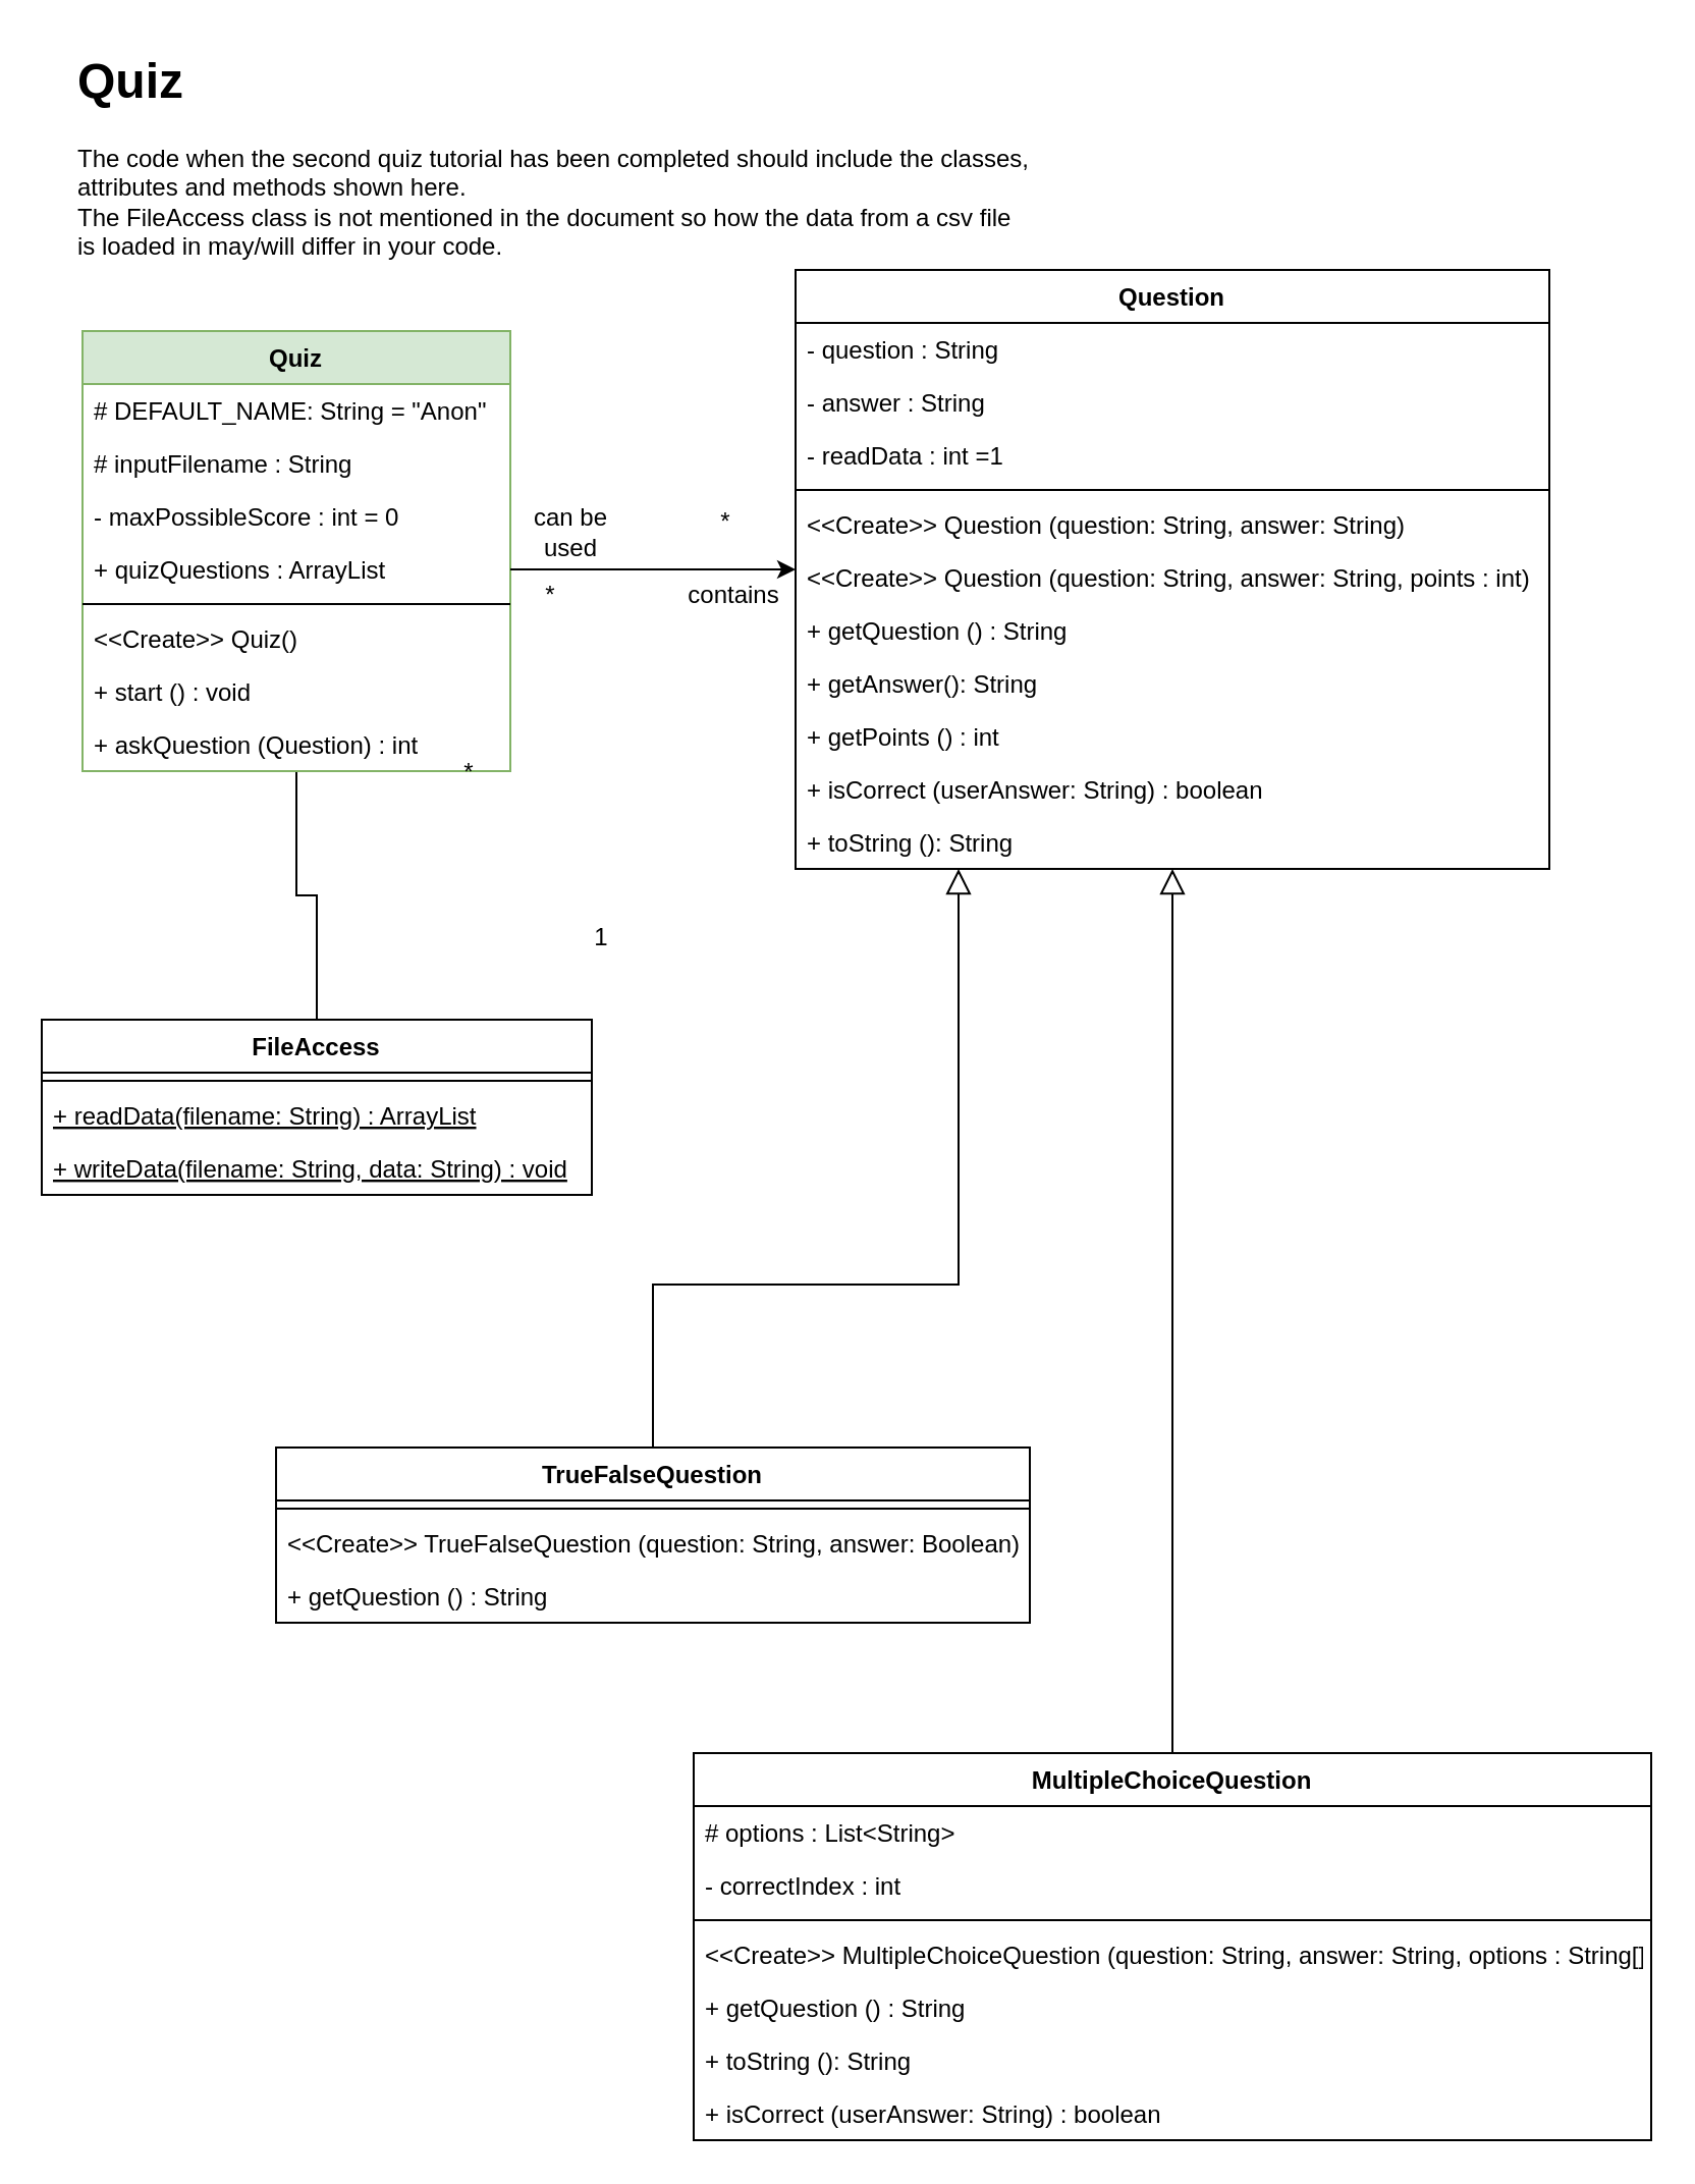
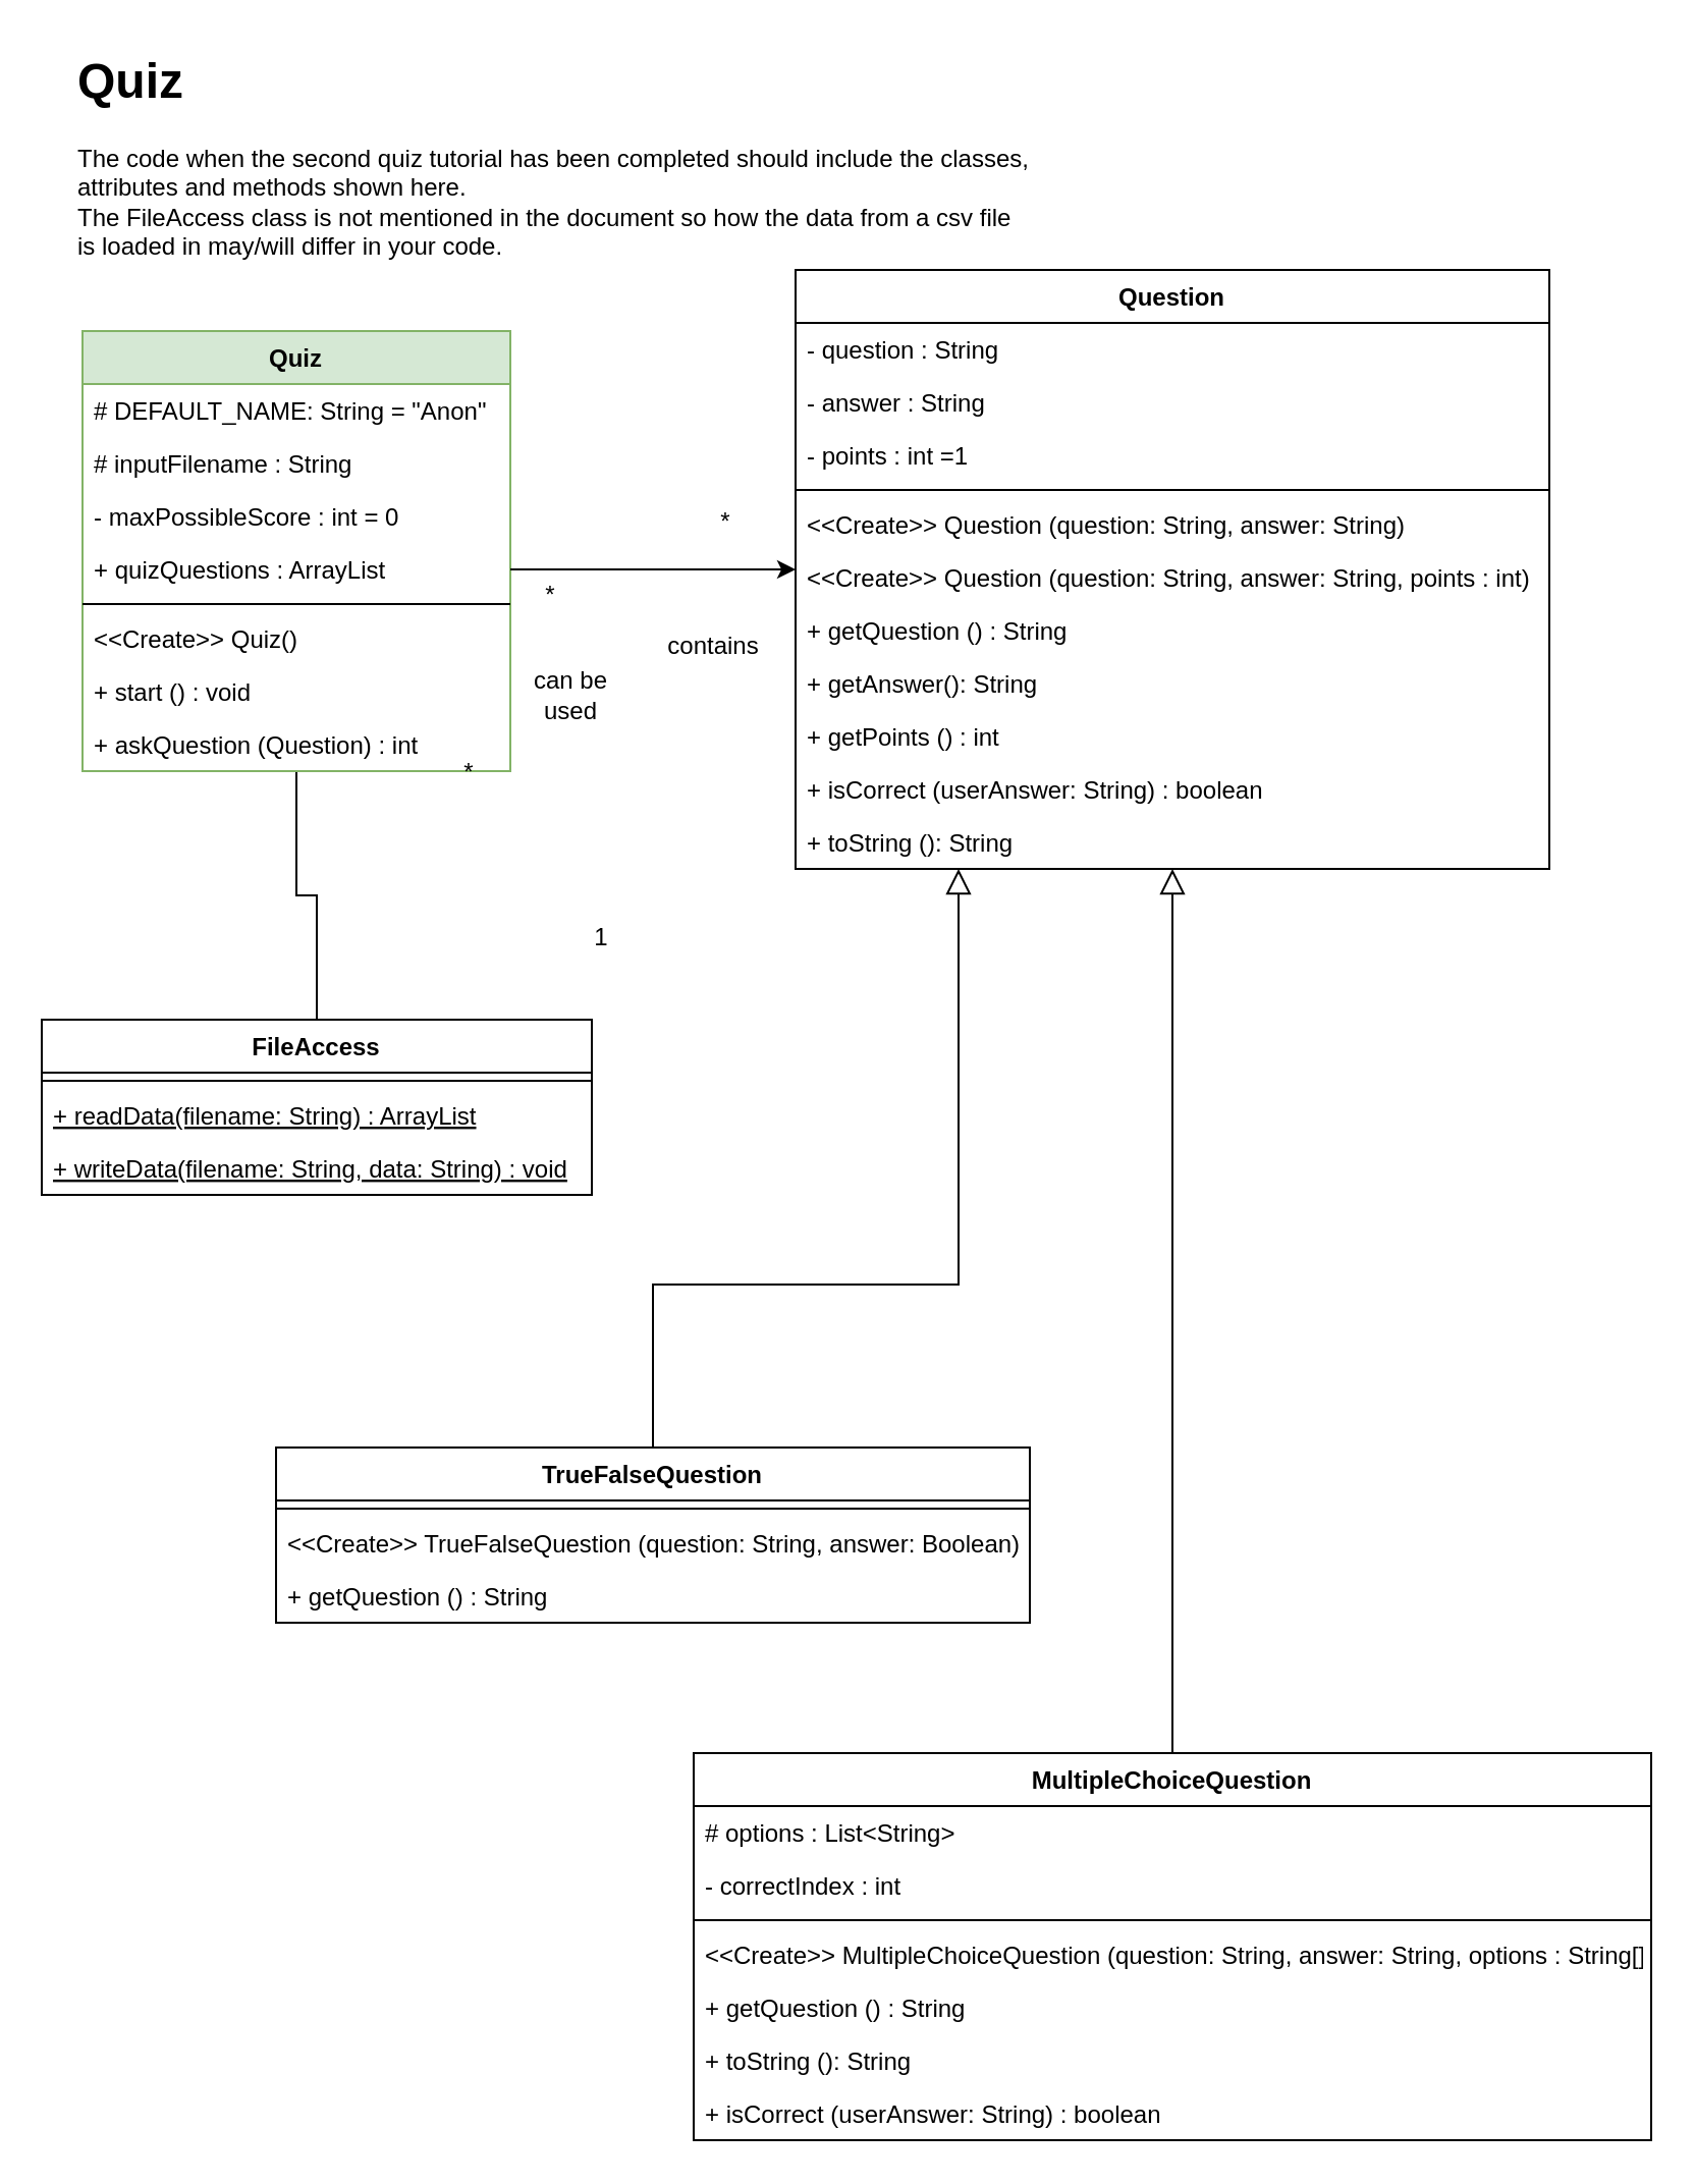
- <mxCell id="19" value="- readData : int =1" style="text;strokeColor=none;fillColor=none;align=left;verticalAlign=top;spacingLeft=4;spacingRight=4;overflow=hidden;rotatable=0;points=[[0,0.5],[1,0.5]];portConstraint=eastwest;" parent="16" vertex="1"><mxGeometry y="78" width="370" height="26" as="geometry" /></mxCell>
+ <mxCell id="19" value="- points : int =1" style="text;strokeColor=none;fillColor=none;align=left;verticalAlign=top;spacingLeft=4;spacingRight=4;overflow=hidden;rotatable=0;points=[[0,0.5],[1,0.5]];portConstraint=eastwest;" parent="16" vertex="1"><mxGeometry y="78" width="370" height="26" as="geometry" /></mxCell>
- <mxCell id="45" value="can be used" style="text;html=1;strokeColor=none;fillColor=none;align=center;verticalAlign=middle;whiteSpace=wrap;rounded=0;" parent="1" vertex="1"><mxGeometry x="260" y="251" width="40" height="20" as="geometry" /></mxCell>
+ <mxCell id="45" value="can be used" style="text;html=1;strokeColor=none;fillColor=none;align=center;verticalAlign=middle;whiteSpace=wrap;rounded=0;" parent="1" vertex="1"><mxGeometry x="260" y="331" width="40" height="20" as="geometry" /></mxCell>
- <mxCell id="46" value="contains" style="text;html=1;strokeColor=none;fillColor=none;align=center;verticalAlign=middle;whiteSpace=wrap;rounded=0;" parent="1" vertex="1"><mxGeometry x="340" y="282" width="40" height="20" as="geometry" /></mxCell>
+ <mxCell id="46" value="contains" style="text;html=1;strokeColor=none;fillColor=none;align=center;verticalAlign=middle;whiteSpace=wrap;rounded=0;" parent="1" vertex="1"><mxGeometry x="330" y="307" width="40" height="20" as="geometry" /></mxCell>
